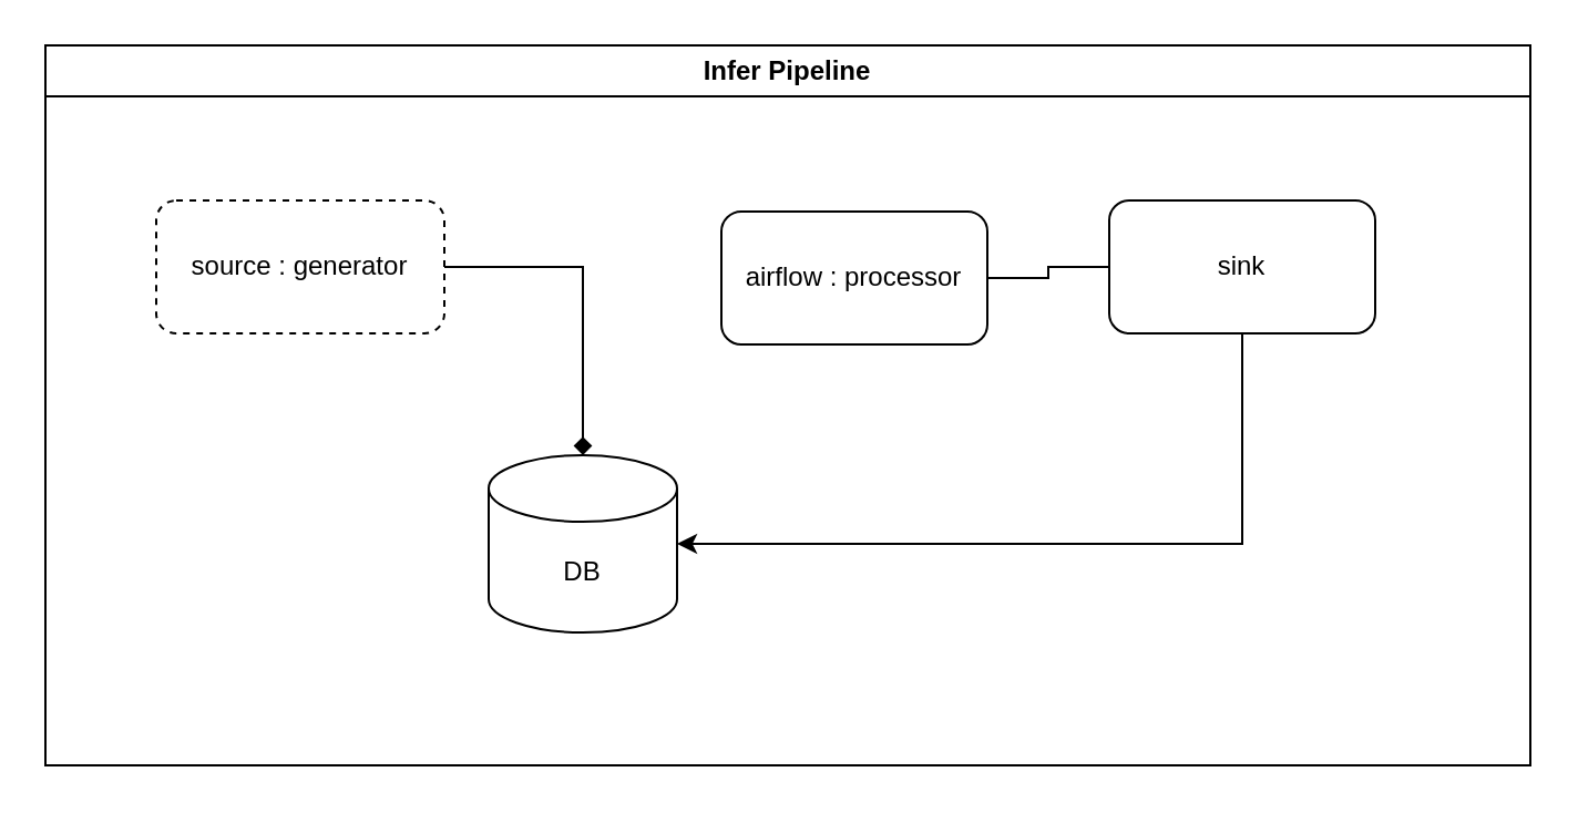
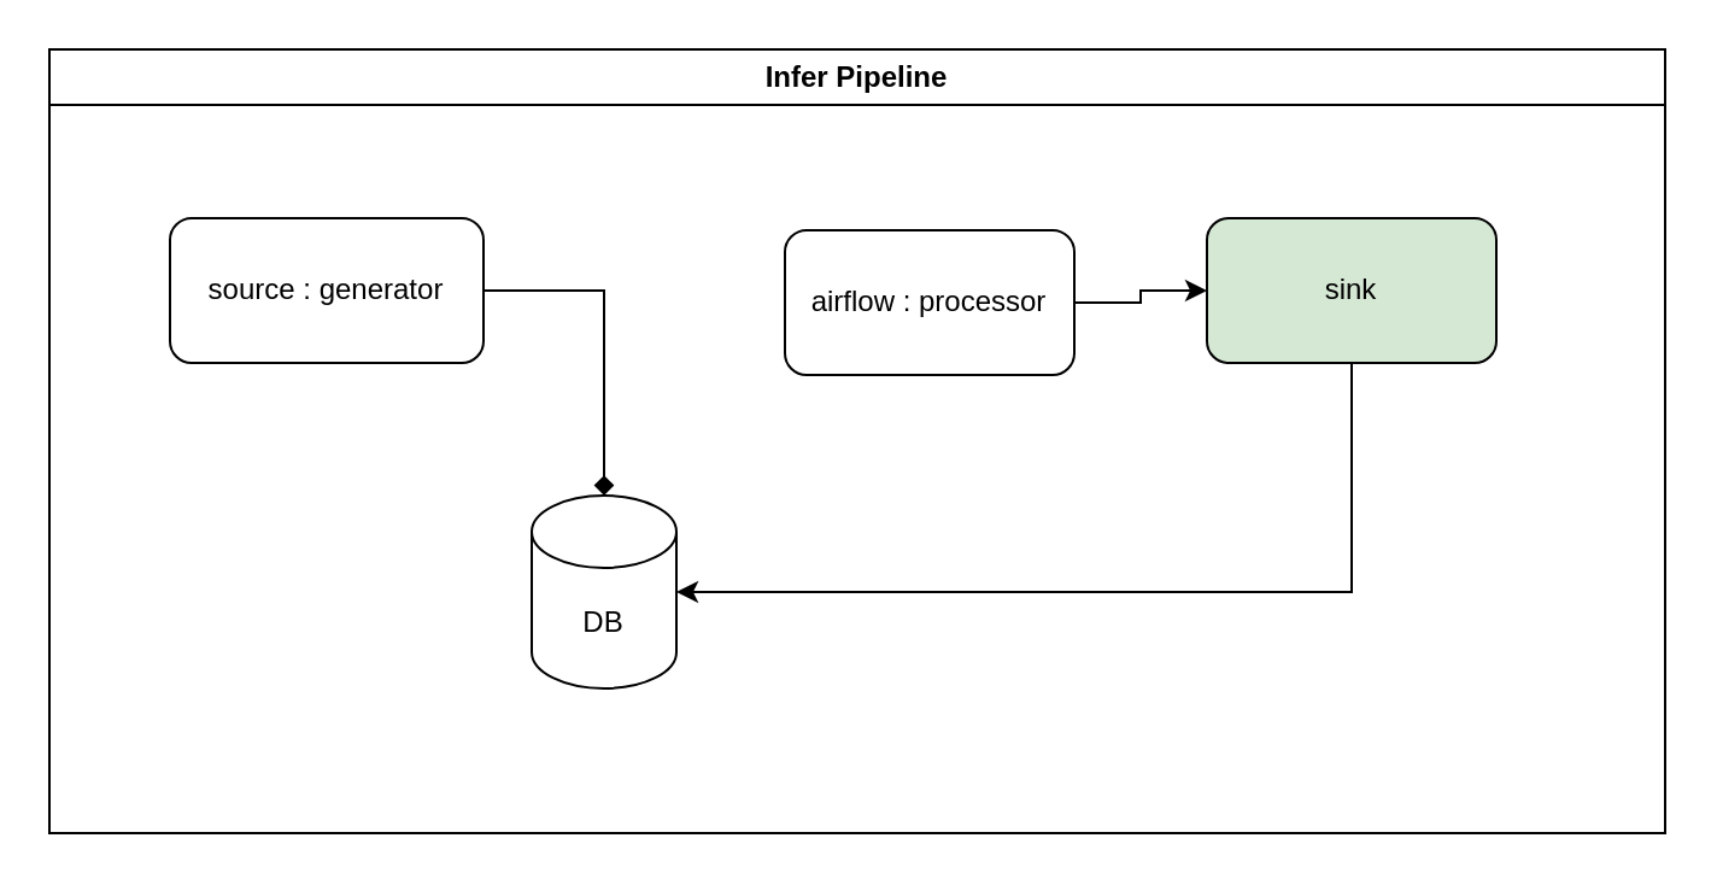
- <mxCell id="3" value="source : generator" style="rounded=1;whiteSpace=wrap;html=1;dashed=1;" vertex="1" parent="2"><mxGeometry x="50" y="70" width="130" height="60" as="geometry" /></mxCell>
+ <mxCell id="3" value="source : generator" style="rounded=1;whiteSpace=wrap;html=1;" vertex="1" parent="2"><mxGeometry x="50" y="70" width="130" height="60" as="geometry" /></mxCell>
- <mxCell id="4" value="" style="edgeStyle=orthogonalEdgeStyle;rounded=0;orthogonalLoop=1;jettySize=auto;html=1;endArrow=none;" edge="1" parent="2" source="5" target="8"><mxGeometry relative="1" as="geometry" /></mxCell>
+ <mxCell id="4" value="" style="edgeStyle=orthogonalEdgeStyle;rounded=0;orthogonalLoop=1;jettySize=auto;html=1;" edge="1" parent="2" source="5" target="8"><mxGeometry relative="1" as="geometry" /></mxCell>
- <mxCell id="8" value="sink" style="rounded=1;whiteSpace=wrap;html=1;" vertex="1" parent="2"><mxGeometry x="480" y="70" width="120" height="60" as="geometry" /></mxCell>
+ <mxCell id="8" value="sink" style="rounded=1;whiteSpace=wrap;html=1;fillColor=#d5e8d4;" vertex="1" parent="2"><mxGeometry x="480" y="70" width="120" height="60" as="geometry" /></mxCell>
- <mxCell id="6" value="DB" style="shape=cylinder3;whiteSpace=wrap;html=1;boundedLbl=1;backgroundOutline=1;size=15;" vertex="1" parent="2"><mxGeometry x="200" y="185" width="85" height="80" as="geometry" /></mxCell>
+ <mxCell id="6" value="DB" style="shape=cylinder3;whiteSpace=wrap;html=1;boundedLbl=1;backgroundOutline=1;size=15;" vertex="1" parent="2"><mxGeometry x="200" y="185" width="60" height="80" as="geometry" /></mxCell>
